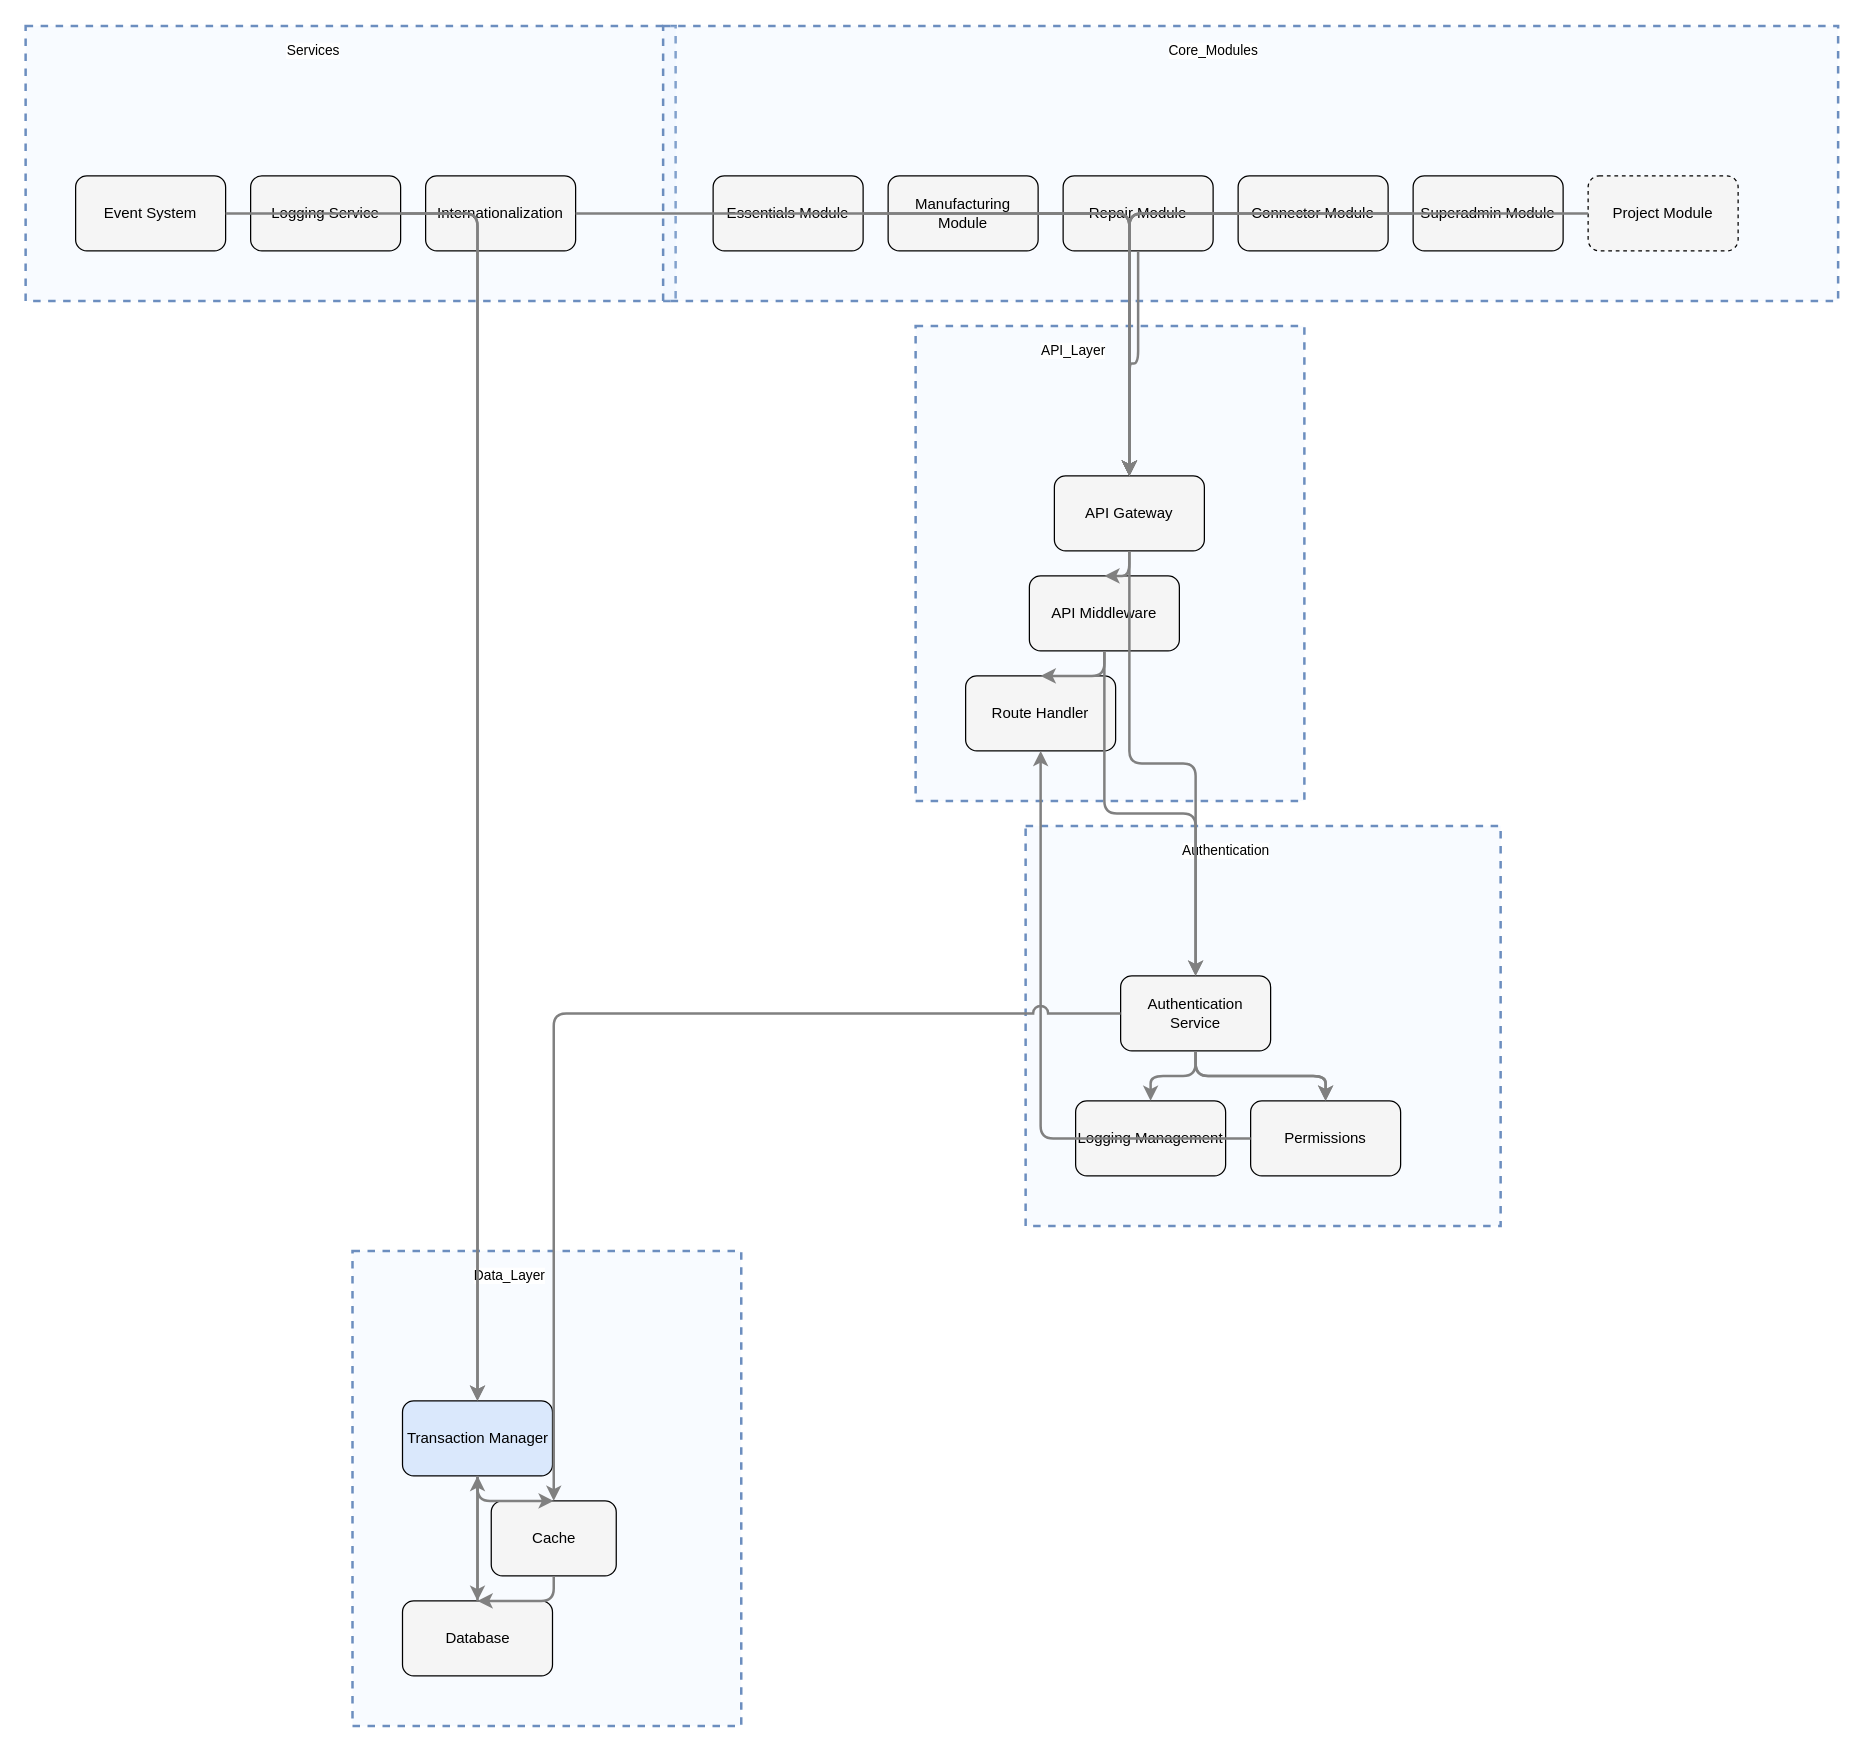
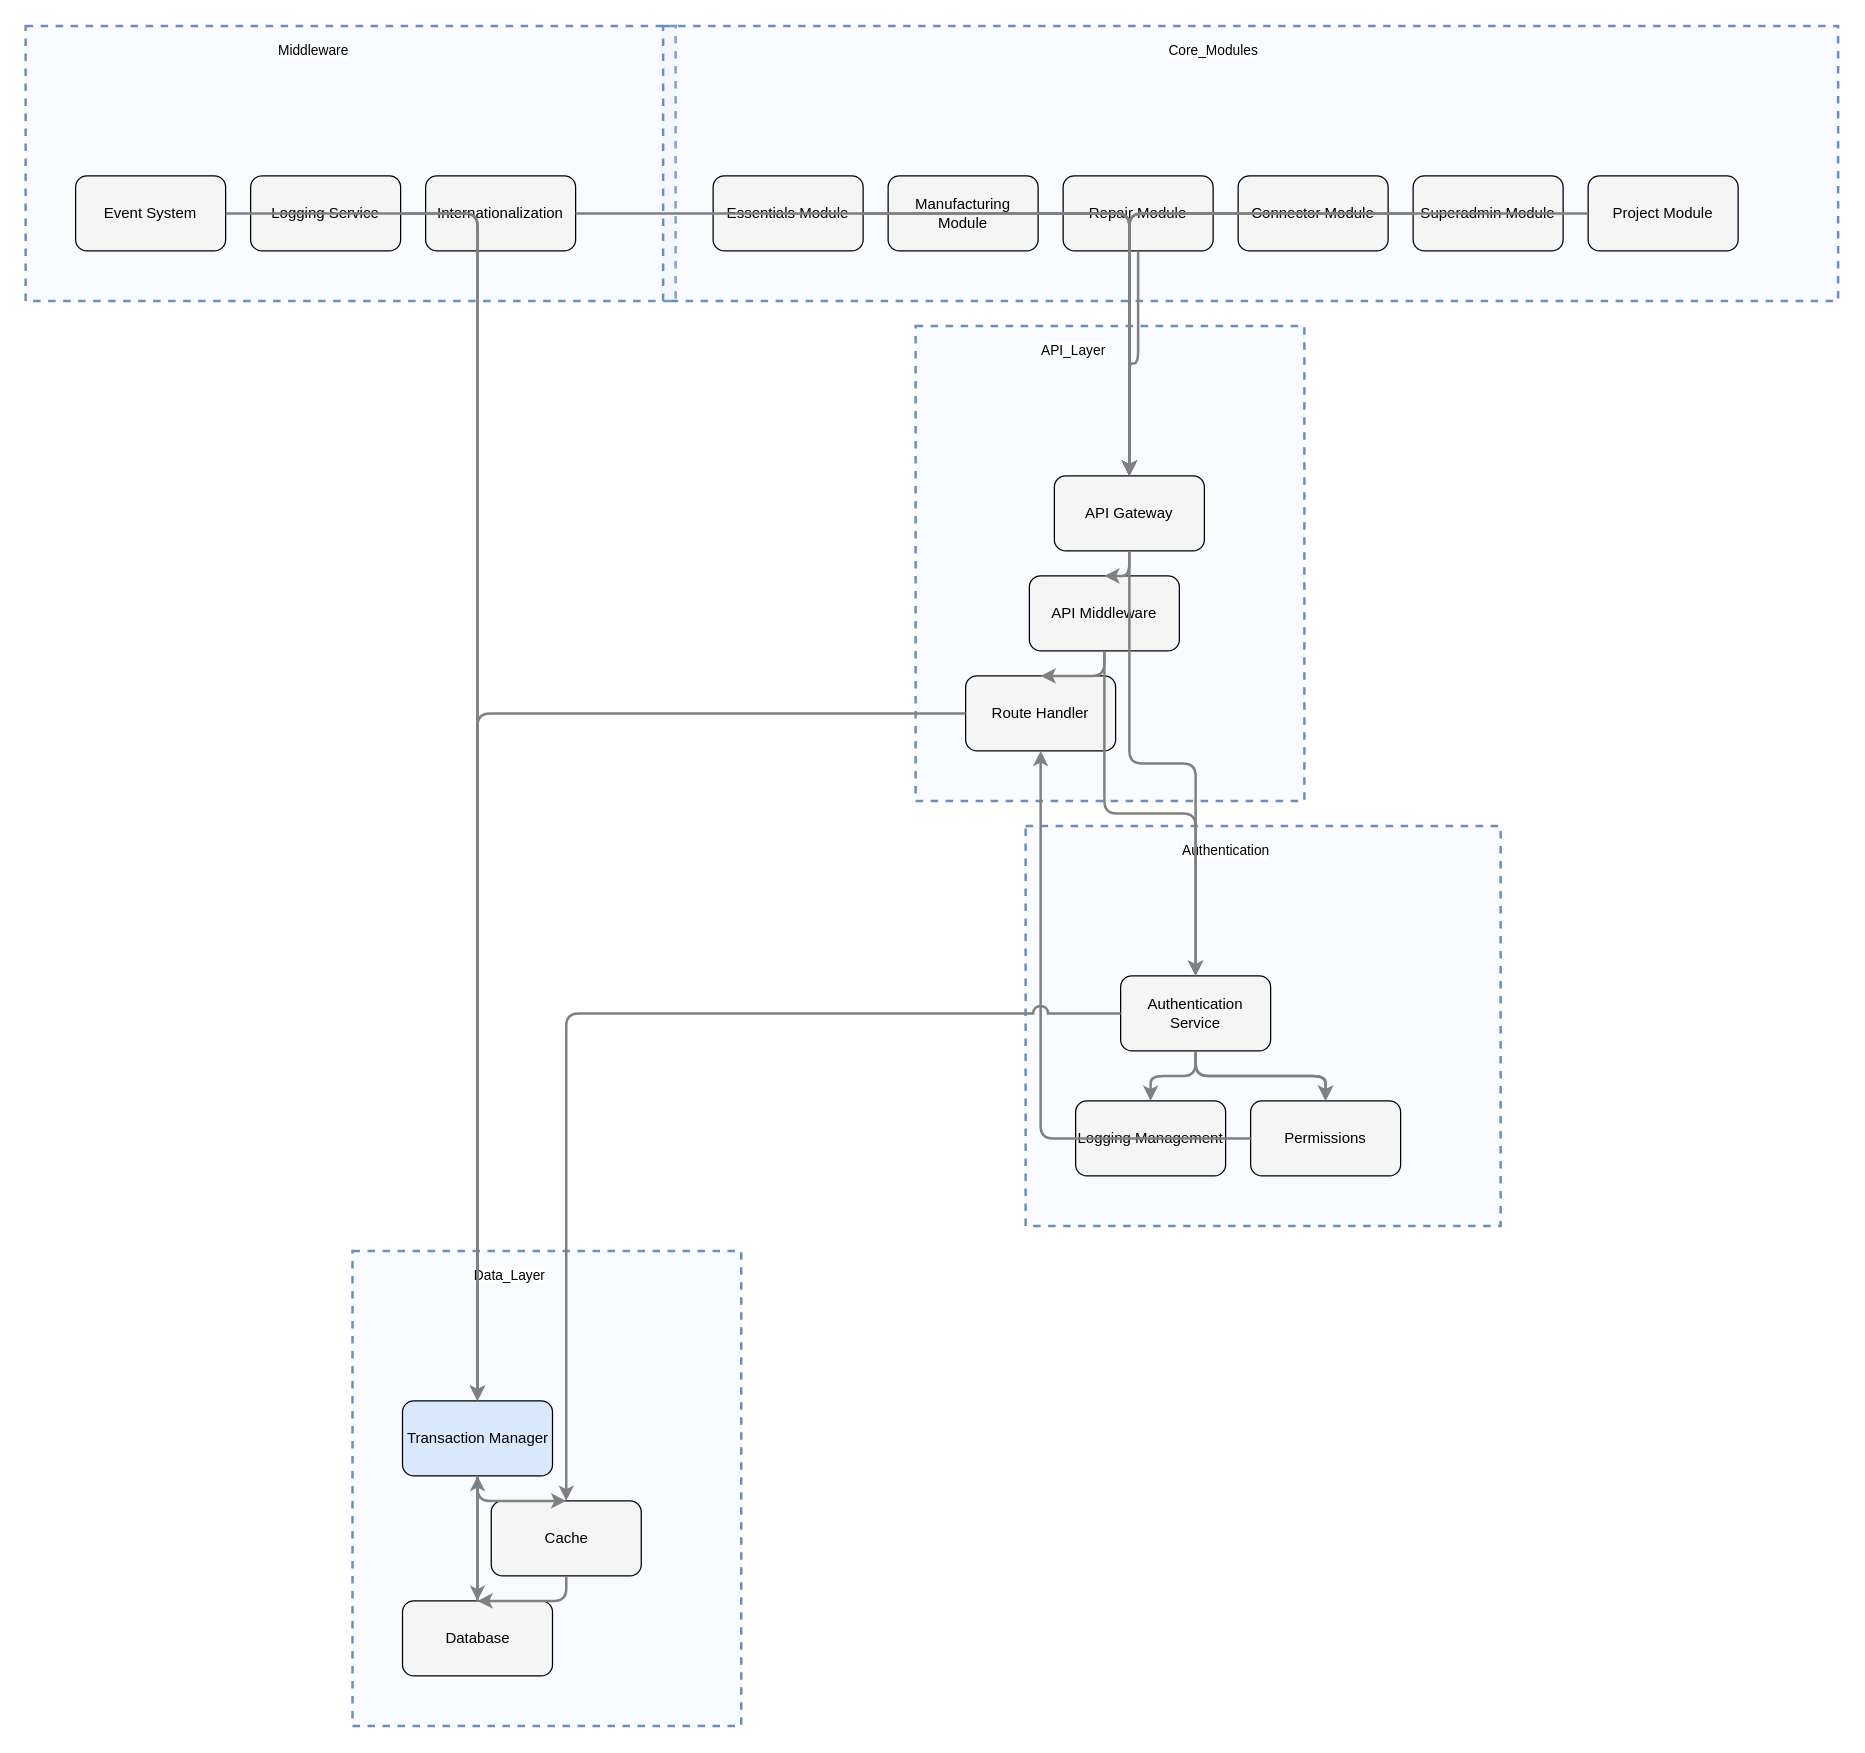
- <mxCell id="3" value="Services" style="edgeLabel;html=1;align=center;verticalAlign=middle;resizable=0;labelBackgroundColor=white;spacing=5" vertex="1" parent="1"><mxGeometry x="28" y="28" width="444" height="24" as="geometry" /></mxCell>
+ <mxCell id="3" value="Middleware" style="edgeLabel;html=1;align=center;verticalAlign=middle;resizable=0;labelBackgroundColor=white;spacing=5" vertex="1" parent="1"><mxGeometry x="28" y="28" width="444" height="24" as="geometry" /></mxCell>
- <mxCell id="18" value="Project Module" style="rounded=1;whiteSpace=wrap;html=1;fillColor=#f5f5f5;dashed=1;" vertex="1" parent="8"><mxGeometry x="740" y="120" width="120" height="60" as="geometry" /></mxCell>
+ <mxCell id="18" value="Project Module" style="rounded=1;whiteSpace=wrap;html=1;fillColor=#f5f5f5" vertex="1" parent="8"><mxGeometry x="740" y="120" width="120" height="60" as="geometry" /></mxCell>
+ <mxCell id="45" style="edgeStyle=orthogonalEdgeStyle;rounded=1;orthogonalLoop=1;jettySize=auto;html=1;strokeColor=#808080;strokeWidth=2;jumpStyle=arc;jumpSize=10;spacing=15;labelBackgroundColor=white;labelBorderColor=none" edge="1" parent="1" source="23" target="26"><mxGeometry relative="1" as="geometry" /></mxCell>
- <mxCell id="24" value="Cache" style="rounded=1;whiteSpace=wrap;html=1;fillColor=#f5f5f5" vertex="1" parent="4"><mxGeometry x="111" y="200" width="100" height="60" as="geometry" /></mxCell>
+ <mxCell id="24" value="Cache" style="rounded=1;whiteSpace=wrap;html=1;fillColor=#f5f5f5" vertex="1" parent="4"><mxGeometry x="111" y="200" width="120" height="60" as="geometry" /></mxCell>
